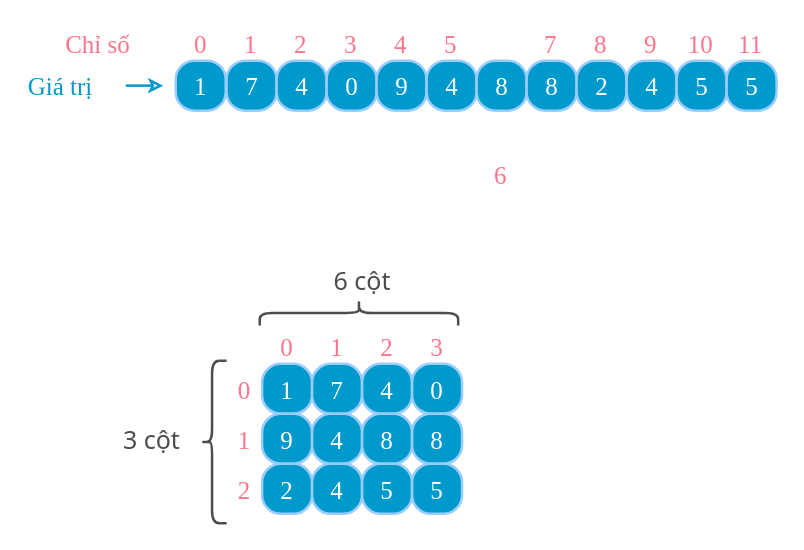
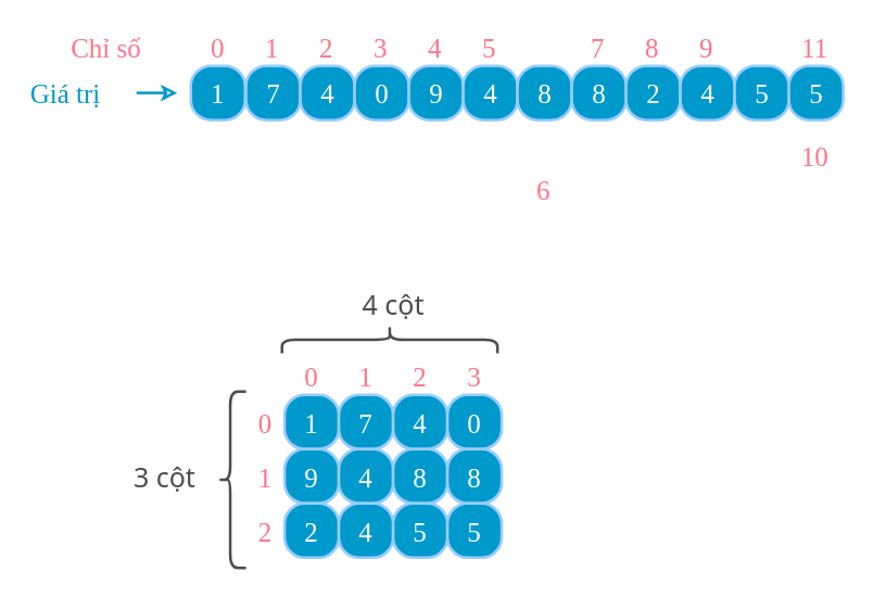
- <mxCell id="24" value="10" style="rounded=1;whiteSpace=wrap;html=1;absoluteArcSize=1;arcSize=14;strokeWidth=2;fontFamily=consolas;fontSize=20;strokeColor=none;fontColor=#FF748C;fillColor=none;" parent="1" vertex="1"><mxGeometry x="546.48" y="20.5" width="28.38" height="27.5" as="geometry" /></mxCell>
+ <mxCell id="24" value="10" style="rounded=1;whiteSpace=wrap;html=1;absoluteArcSize=1;arcSize=14;strokeWidth=2;fontFamily=consolas;fontSize=20;strokeColor=none;fontColor=#FF748C;fillColor=none;" parent="1" vertex="1"><mxGeometry x="586.48" y="100.5" width="28.38" height="27.5" as="geometry" /></mxCell>
- <mxCell id="52" value="6 cột" style="rounded=1;whiteSpace=wrap;html=1;absoluteArcSize=1;arcSize=14;strokeWidth=2;fontFamily=Noto Sans;fontSize=20;strokeColor=none;fontColor=#4D4D4D;fillColor=none;fontSource=https%3A%2F%2Ffonts.googleapis.com%2Fcss%3Ffamily%3DNoto%2BSans;" parent="1" vertex="1"><mxGeometry x="209.05" y="210.5" width="160.95" height="27.5" as="geometry" /></mxCell>
+ <mxCell id="52" value="4 cột" style="rounded=1;whiteSpace=wrap;html=1;absoluteArcSize=1;arcSize=14;strokeWidth=2;fontFamily=Noto Sans;fontSize=20;strokeColor=none;fontColor=#4D4D4D;fillColor=none;fontSource=https%3A%2F%2Ffonts.googleapis.com%2Fcss%3Ffamily%3DNoto%2BSans;" parent="1" vertex="1"><mxGeometry x="209.05" y="210.5" width="160.95" height="27.5" as="geometry" /></mxCell>
